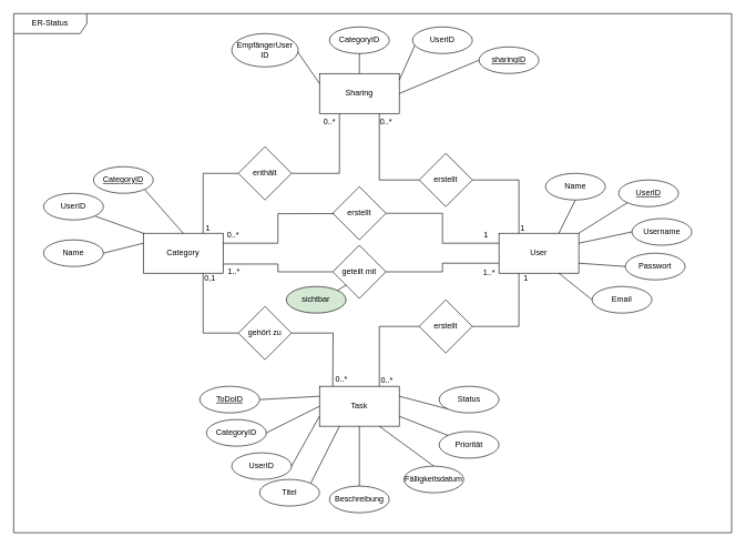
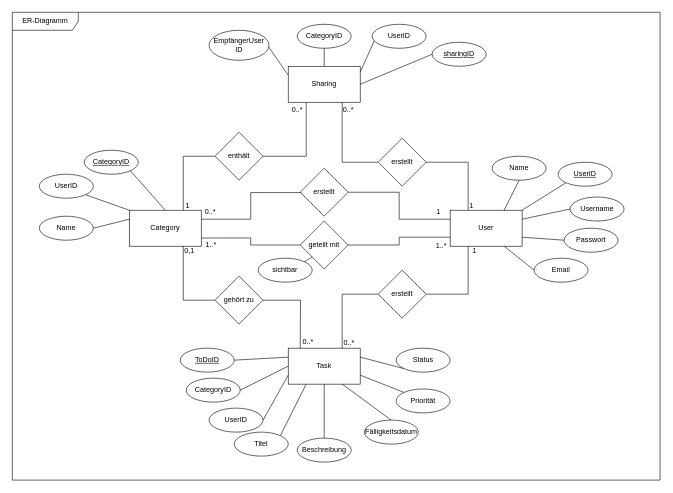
- <mxCell id="71" value="ER-Status" style="shape=umlFrame;whiteSpace=wrap;html=1;pointerEvents=0;width=110;height=30;" vertex="1" parent="1"><mxGeometry x="20" y="20" width="1080" height="780" as="geometry" /></mxCell>
+ <mxCell id="71" value="ER-Diagramm" style="shape=umlFrame;whiteSpace=wrap;html=1;pointerEvents=0;width=110;height=30;" vertex="1" parent="1"><mxGeometry x="20" y="20" width="1080" height="780" as="geometry" /></mxCell>
- <mxCell id="72" value="sichtbar" style="ellipse;whiteSpace=wrap;html=1;fillColor=#d5e8d4;" vertex="1" parent="1"><mxGeometry x="430" y="430" width="90" height="40" as="geometry" /></mxCell>
+ <mxCell id="72" value="sichtbar" style="ellipse;whiteSpace=wrap;html=1;" vertex="1" parent="1"><mxGeometry x="430" y="430" width="90" height="40" as="geometry" /></mxCell>
